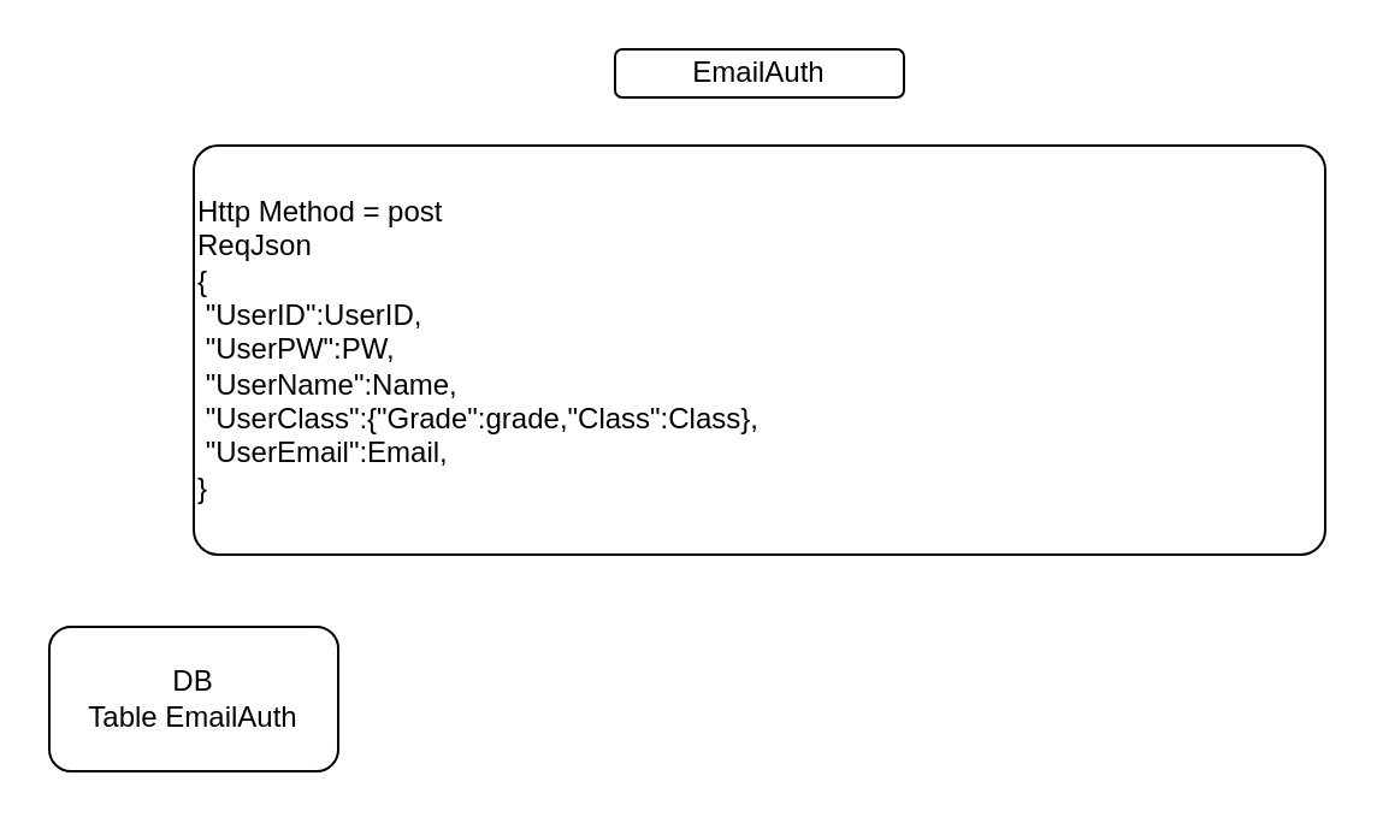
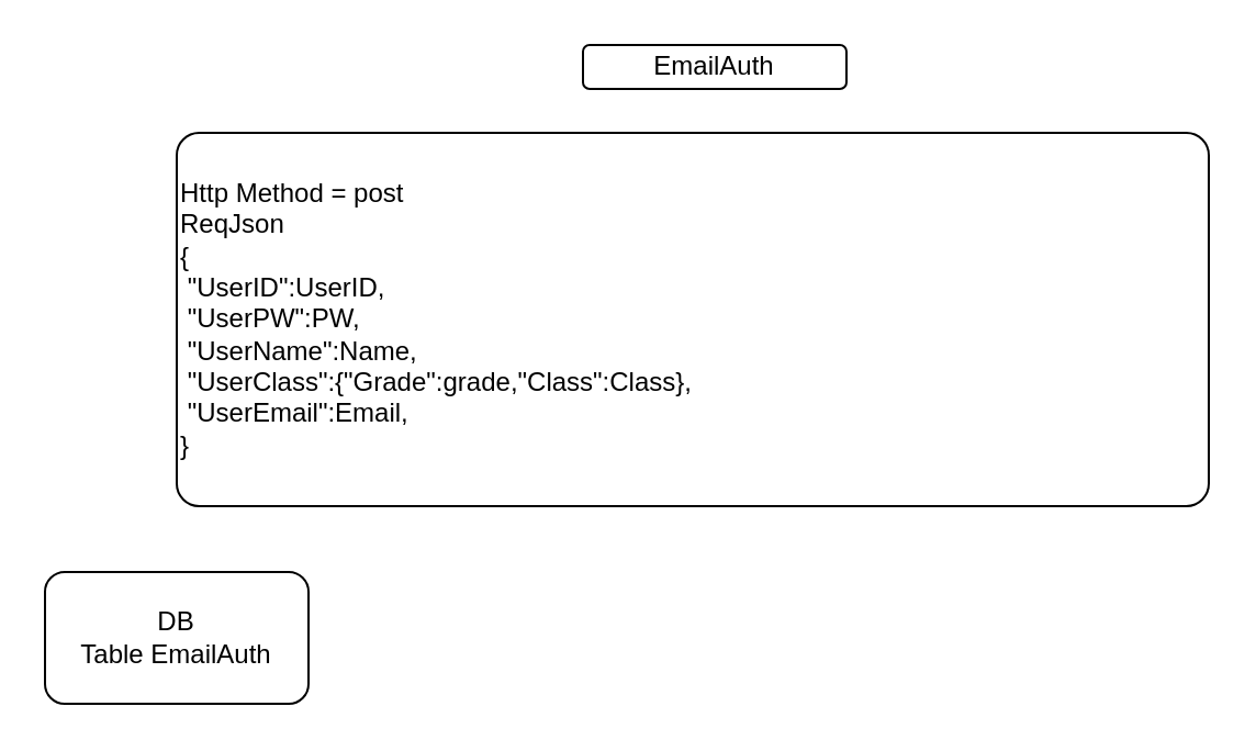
- <mxCell id="2" value="EmailAuth" style="rounded=1;whiteSpace=wrap;html=1;" vertex="1" parent="1"><mxGeometry x="255" y="20" width="120" height="20" as="geometry" /></mxCell>
+ <mxCell id="2" value="EmailAuth" style="rounded=1;whiteSpace=wrap;html=1;" vertex="1" parent="1"><mxGeometry x="265" y="20" width="120" height="20" as="geometry" /></mxCell>
